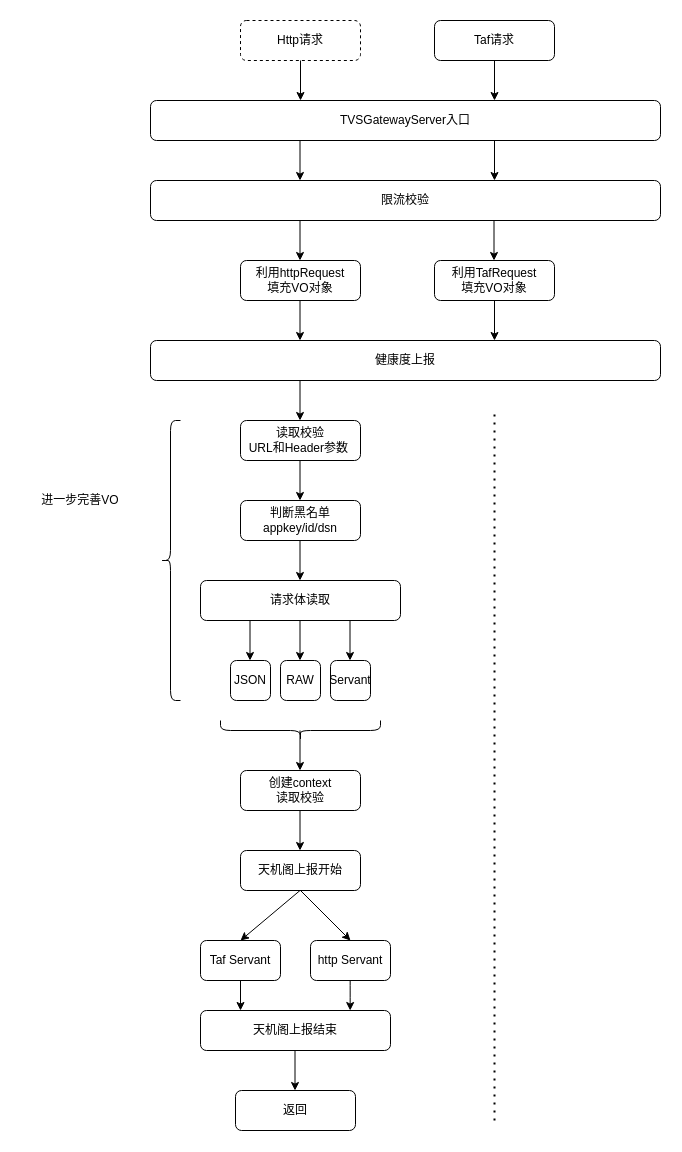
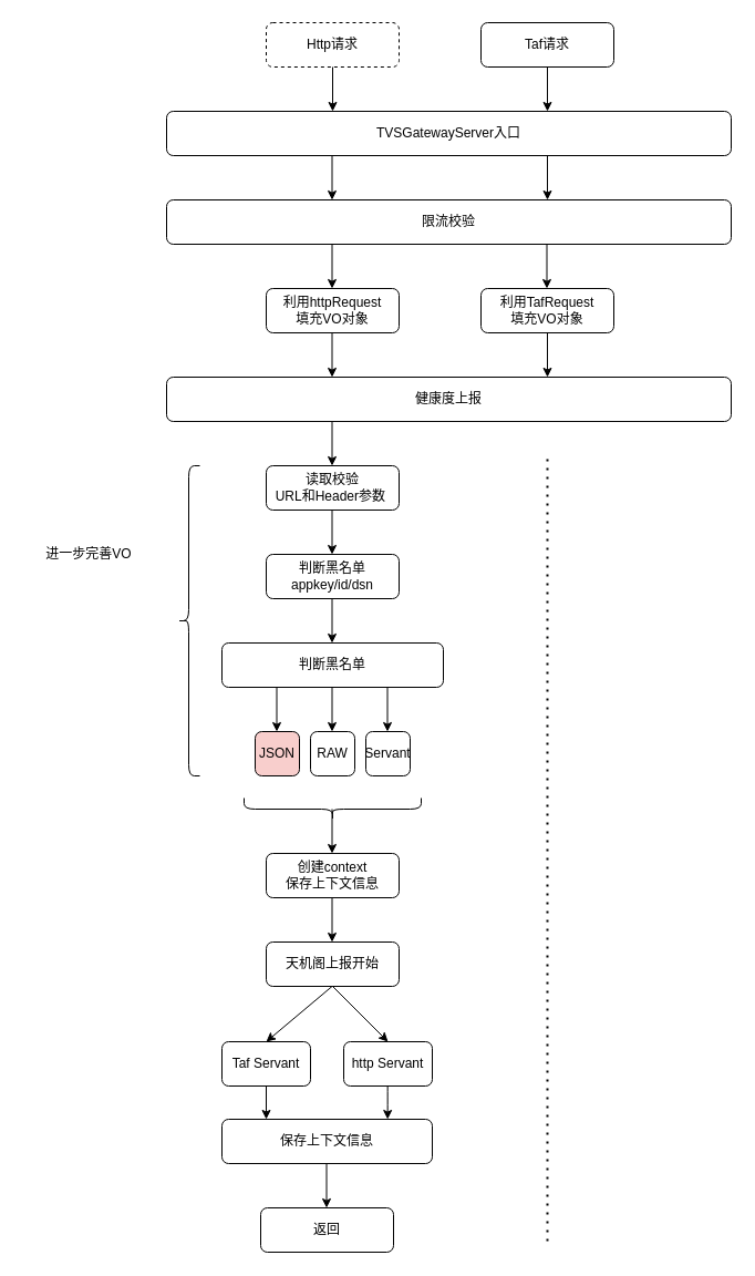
- <mxCell id="22" value="请求体读取" style="rounded=1;whiteSpace=wrap;html=1;fontSize=12;glass=0;strokeWidth=1;shadow=0;" vertex="1" parent="1"><mxGeometry x="200" y="580" width="200" height="40" as="geometry" /></mxCell>
+ <mxCell id="22" value="判断黑名单" style="rounded=1;whiteSpace=wrap;html=1;fontSize=12;glass=0;strokeWidth=1;shadow=0;" vertex="1" parent="1"><mxGeometry x="200" y="580" width="200" height="40" as="geometry" /></mxCell>
- <mxCell id="24" value="JSON" style="rounded=1;whiteSpace=wrap;html=1;fontSize=12;glass=0;strokeWidth=1;shadow=0;" vertex="1" parent="1"><mxGeometry x="230" y="660" width="40" height="40" as="geometry" /></mxCell>
+ <mxCell id="24" value="JSON" style="rounded=1;whiteSpace=wrap;html=1;fontSize=12;glass=0;strokeWidth=1;shadow=0;fillColor=#f8cecc;" vertex="1" parent="1"><mxGeometry x="230" y="660" width="40" height="40" as="geometry" /></mxCell>
- <mxCell id="33" value="创建context&lt;br&gt;读取校验" style="rounded=1;whiteSpace=wrap;html=1;fontSize=12;glass=0;strokeWidth=1;shadow=0;" vertex="1" parent="1"><mxGeometry x="240" y="770" width="120" height="40" as="geometry" /></mxCell>
+ <mxCell id="33" value="创建context&lt;br&gt;保存上下文信息" style="rounded=1;whiteSpace=wrap;html=1;fontSize=12;glass=0;strokeWidth=1;shadow=0;" vertex="1" parent="1"><mxGeometry x="240" y="770" width="120" height="40" as="geometry" /></mxCell>
- <mxCell id="40" value="天机阁上报结束" style="rounded=1;whiteSpace=wrap;html=1;fontSize=12;glass=0;strokeWidth=1;shadow=0;" vertex="1" parent="1"><mxGeometry x="200" y="1010" width="190" height="40" as="geometry" /></mxCell>
+ <mxCell id="40" value="保存上下文信息" style="rounded=1;whiteSpace=wrap;html=1;fontSize=12;glass=0;strokeWidth=1;shadow=0;" vertex="1" parent="1"><mxGeometry x="200" y="1010" width="190" height="40" as="geometry" /></mxCell>
